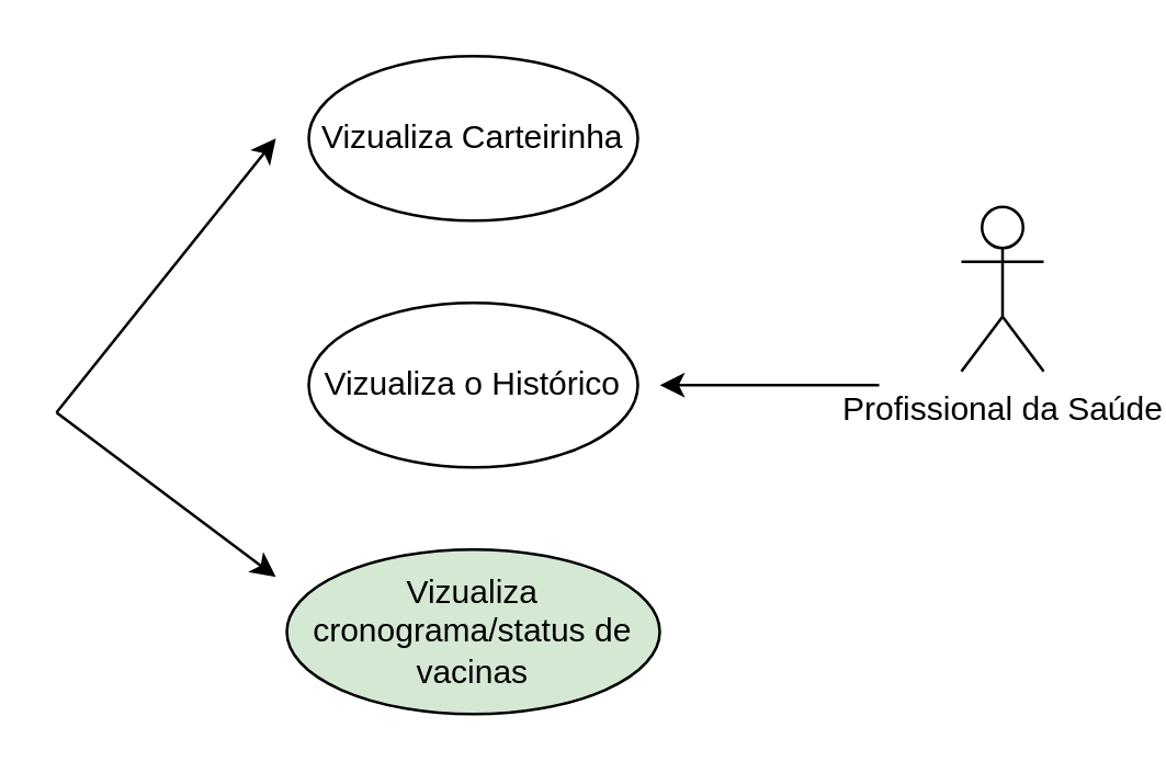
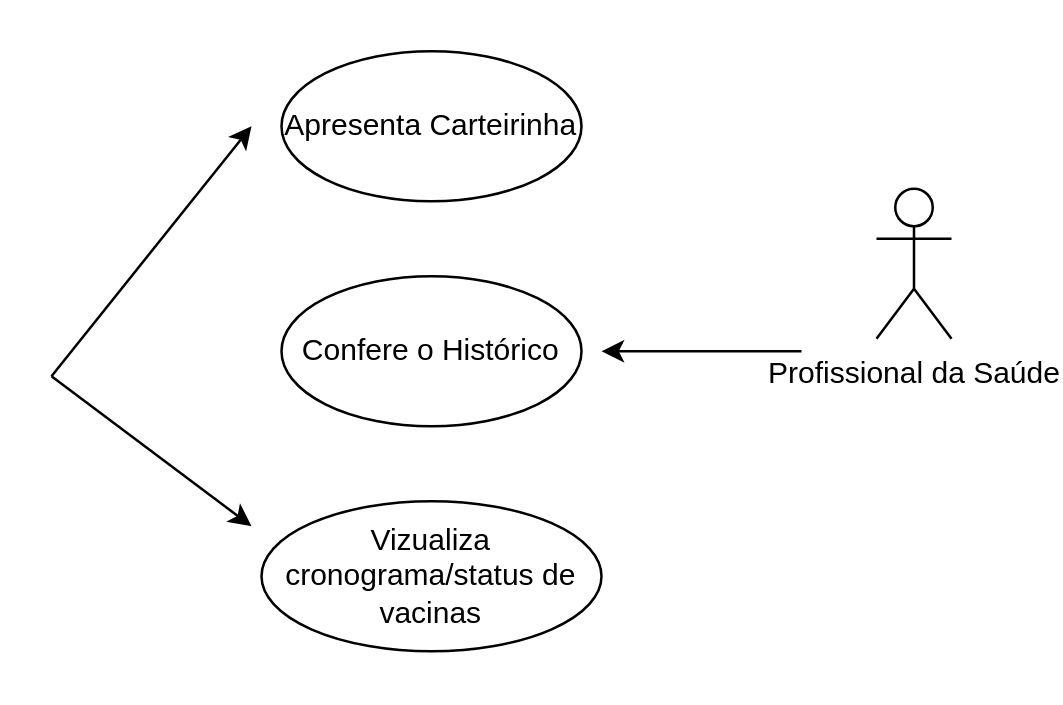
- <mxCell id="3" value="Vizualiza Carteirinha" style="ellipse;whiteSpace=wrap;html=1;" vertex="1" parent="1"><mxGeometry x="112" y="20" width="120" height="60" as="geometry" /></mxCell>
+ <mxCell id="3" value="Apresenta Carteirinha" style="ellipse;whiteSpace=wrap;html=1;" vertex="1" parent="1"><mxGeometry x="112" y="20" width="120" height="60" as="geometry" /></mxCell>
- <mxCell id="4" value="Vizualiza o Histórico" style="ellipse;whiteSpace=wrap;html=1;" vertex="1" parent="1"><mxGeometry x="112" y="110" width="120" height="60" as="geometry" /></mxCell>
+ <mxCell id="4" value="Confere o Histórico" style="ellipse;whiteSpace=wrap;html=1;" vertex="1" parent="1"><mxGeometry x="112" y="110" width="120" height="60" as="geometry" /></mxCell>
- <mxCell id="5" value="Vizualiza cronograma/status de vacinas" style="ellipse;whiteSpace=wrap;html=1;fillColor=#d5e8d4;" vertex="1" parent="1"><mxGeometry x="104" y="200" width="136" height="60" as="geometry" /></mxCell>
+ <mxCell id="5" value="Vizualiza cronograma/status de vacinas" style="ellipse;whiteSpace=wrap;html=1;" vertex="1" parent="1"><mxGeometry x="104" y="200" width="136" height="60" as="geometry" /></mxCell>
